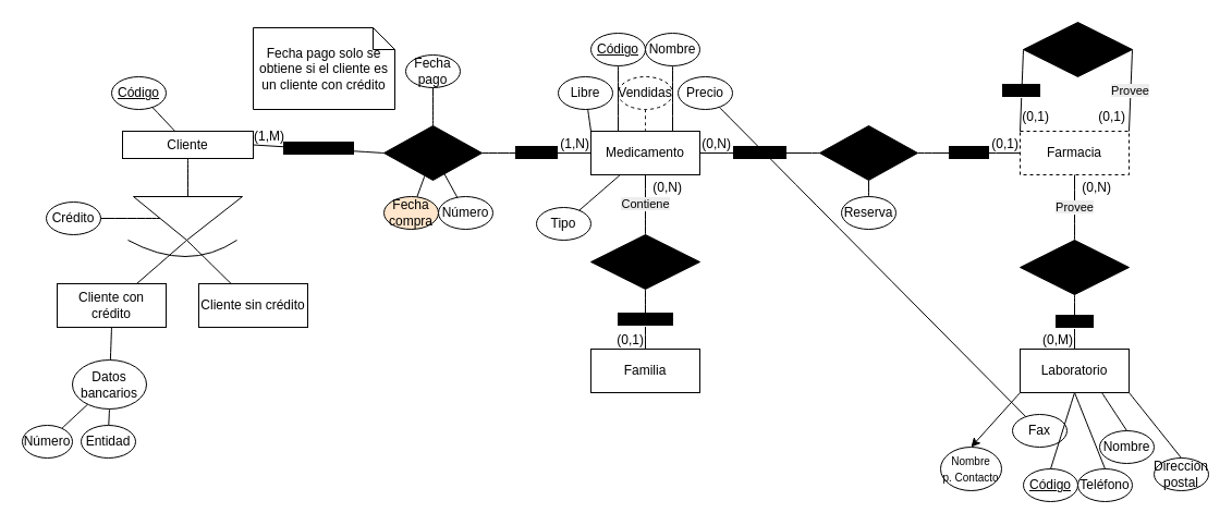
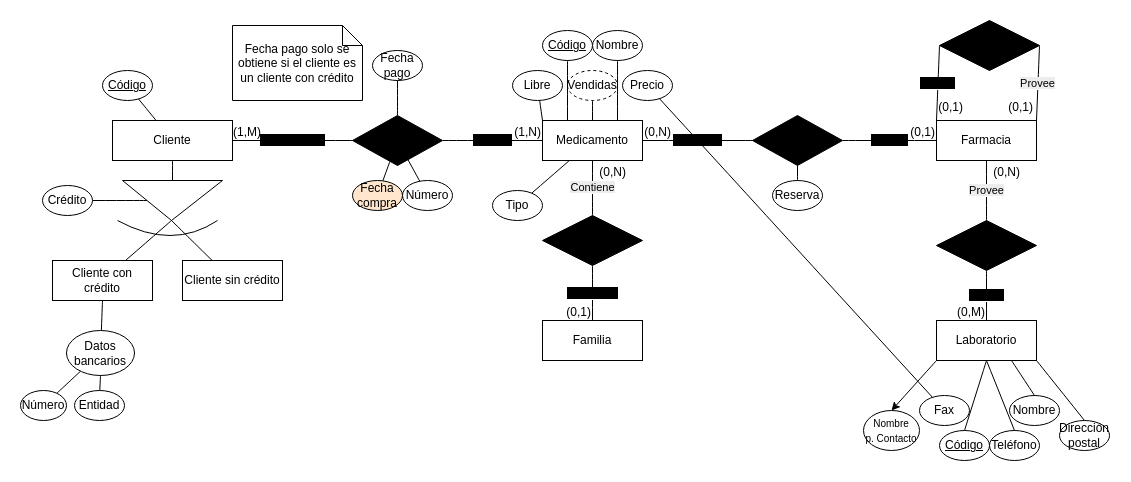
- <mxCell id="27" value="" style="endArrow=none;html=1;curved=1;dashed=1;" edge="1" parent="1" source="8" target="2"><mxGeometry width="50" height="50" relative="1" as="geometry"><mxPoint x="582" y="80" as="sourcePoint" /><mxPoint x="652" y="170" as="targetPoint" /></mxGeometry></mxCell>
+ <mxCell id="27" value="" style="endArrow=none;html=1;curved=1;" edge="1" parent="1" source="8" target="2"><mxGeometry width="50" height="50" relative="1" as="geometry"><mxPoint x="582" y="80" as="sourcePoint" /><mxPoint x="652" y="170" as="targetPoint" /></mxGeometry></mxCell>
- <mxCell id="45" value="Cliente" style="whiteSpace=wrap;html=1;align=center;rounded=0;" vertex="1" parent="1"><mxGeometry x="112" y="120" width="120" height="25" as="geometry" /></mxCell>
+ <mxCell id="45" value="Cliente" style="whiteSpace=wrap;html=1;align=center;rounded=0;" vertex="1" parent="1"><mxGeometry x="112" y="120" width="120" height="40" as="geometry" /></mxCell>
- <mxCell id="3" value="Farmacia" style="whiteSpace=wrap;html=1;align=center;rounded=0;dashed=1;" vertex="1" parent="1"><mxGeometry x="936" y="120" width="100" height="40" as="geometry" /></mxCell>
+ <mxCell id="3" value="Farmacia" style="whiteSpace=wrap;html=1;align=center;rounded=0;" vertex="1" parent="1"><mxGeometry x="936" y="120" width="100" height="40" as="geometry" /></mxCell>
- <mxCell id="17" value="Fax" style="ellipse;whiteSpace=wrap;html=1;align=center;rounded=0;" vertex="1" parent="1"><mxGeometry x="929" y="380" width="50" height="30" as="geometry" /></mxCell>
+ <mxCell id="17" value="Fax" style="ellipse;whiteSpace=wrap;html=1;align=center;rounded=0;" vertex="1" parent="1"><mxGeometry x="919" y="395" width="50" height="30" as="geometry" /></mxCell>
